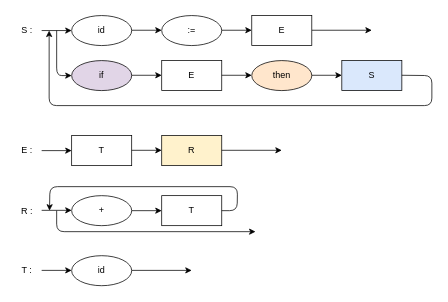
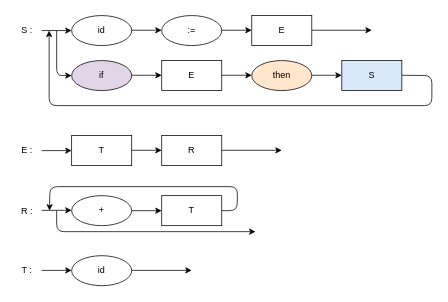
- <mxCell id="23" value="R" style="rounded=0;whiteSpace=wrap;html=1;fillColor=#fff2cc;" parent="1" vertex="1"><mxGeometry x="215" y="180" width="80" height="40" as="geometry" /></mxCell>
+ <mxCell id="23" value="R" style="rounded=0;whiteSpace=wrap;html=1;" parent="1" vertex="1"><mxGeometry x="215" y="180" width="80" height="40" as="geometry" /></mxCell>
